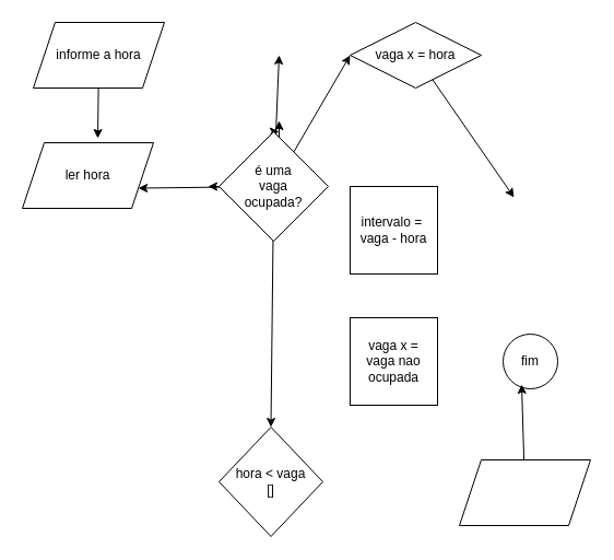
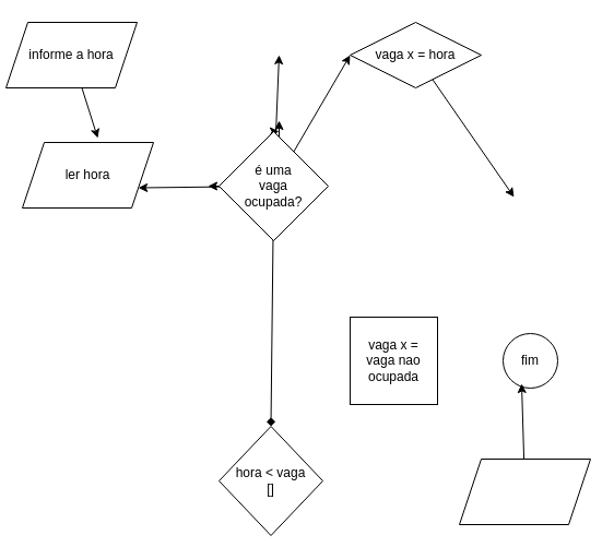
- <mxCell id="2" value="informe a hora" style="shape=parallelogram;perimeter=parallelogramPerimeter;whiteSpace=wrap;html=1;fixedSize=1;" vertex="1" parent="1"><mxGeometry x="30" y="20" width="120" height="60" as="geometry" /></mxCell>
+ <mxCell id="2" value="informe a hora" style="shape=parallelogram;perimeter=parallelogramPerimeter;whiteSpace=wrap;html=1;fixedSize=1;" vertex="1" parent="1"><mxGeometry x="5" y="20" width="120" height="60" as="geometry" /></mxCell>
- <mxCell id="16" value="intervalo =&amp;nbsp;&lt;div&gt;vaga - hora&lt;/div&gt;" style="whiteSpace=wrap;html=1;aspect=fixed;" vertex="1" parent="1"><mxGeometry x="320" y="170" width="80" height="80" as="geometry" /></mxCell>
- <mxCell id="10" style="edgeStyle=none;html=1;entryX=0.5;entryY=0;entryDx=0;entryDy=0;" edge="1" parent="1" source="11" target="18"><mxGeometry relative="1" as="geometry" /></mxCell>
+ <mxCell id="10" style="edgeStyle=none;html=1;entryX=0.5;entryY=0;entryDx=0;entryDy=0;endArrow=diamond;" edge="1" parent="1" source="11" target="18"><mxGeometry relative="1" as="geometry" /></mxCell>
